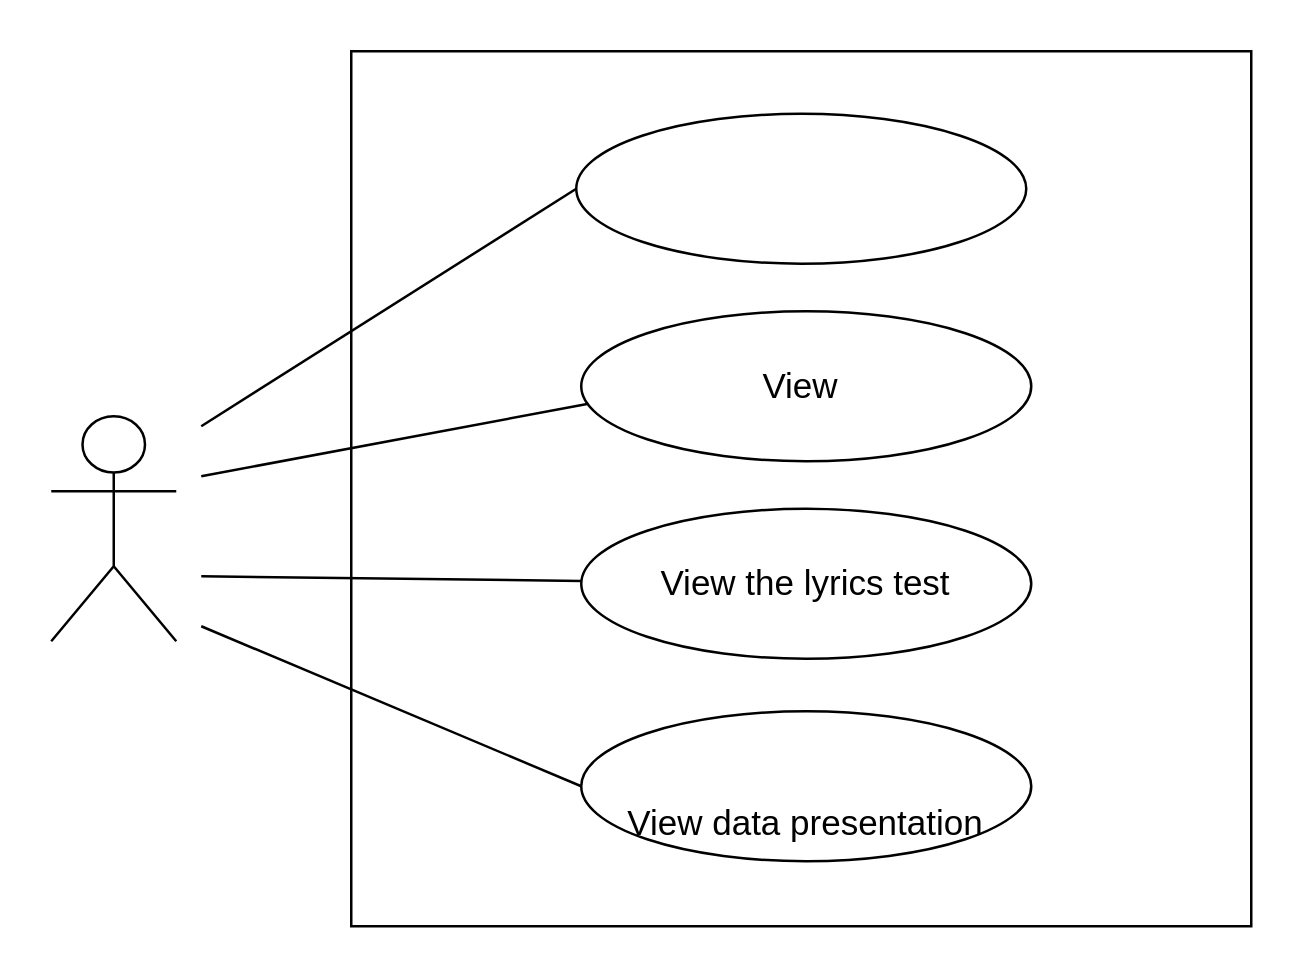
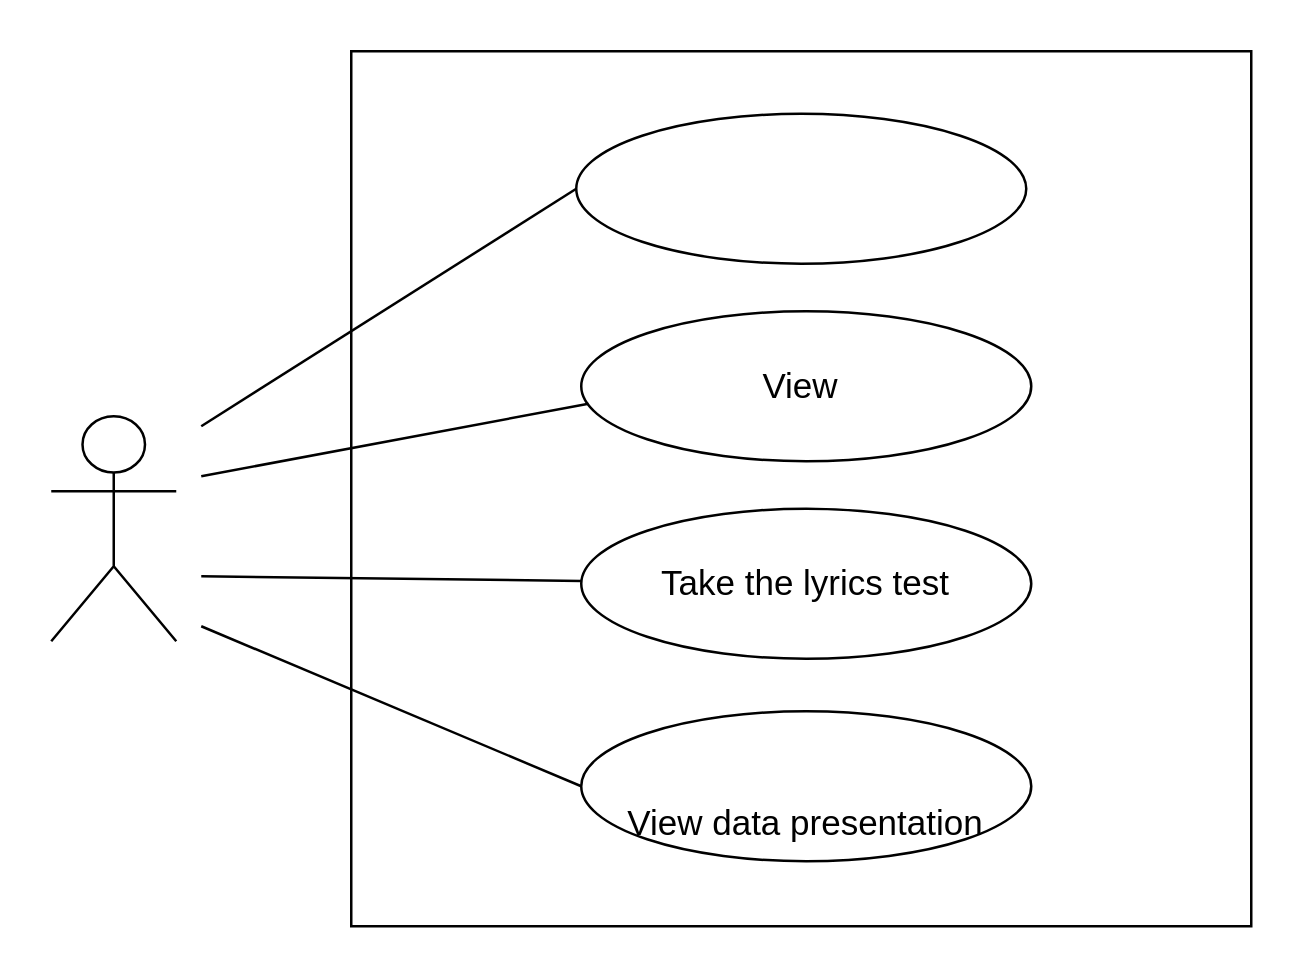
- <mxCell id="13" value="&lt;p style=&quot;font-size: 14px&quot;&gt;View the lyrics test&lt;/p&gt;" style="text;html=1;strokeColor=none;fillColor=none;align=center;verticalAlign=middle;whiteSpace=wrap;rounded=0;fontSize=14;" vertex="1" parent="1"><mxGeometry x="258" y="218.25" width="128" height="29.5" as="geometry" /></mxCell>
+ <mxCell id="13" value="&lt;p style=&quot;font-size: 14px&quot;&gt;Take the lyrics test&lt;/p&gt;" style="text;html=1;strokeColor=none;fillColor=none;align=center;verticalAlign=middle;whiteSpace=wrap;rounded=0;fontSize=14;" vertex="1" parent="1"><mxGeometry x="258" y="218.25" width="128" height="29.5" as="geometry" /></mxCell>
